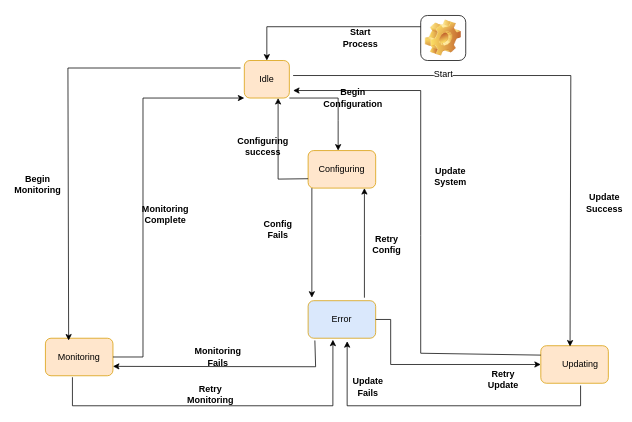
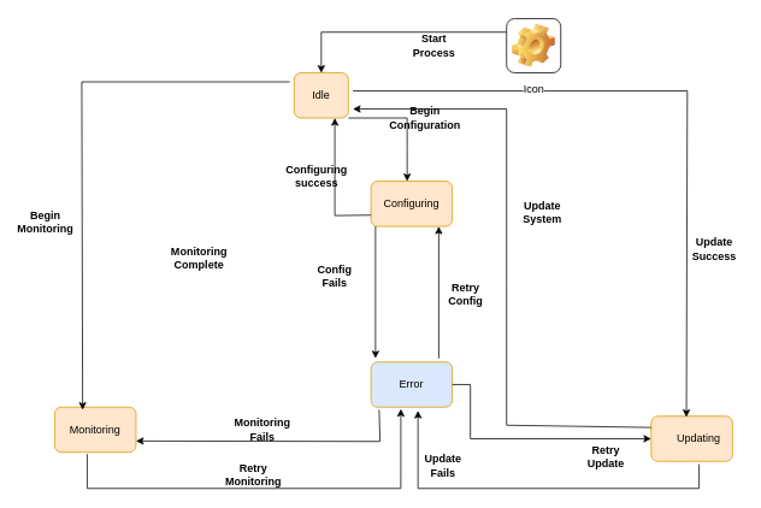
- <mxCell id="31" value="Start" style="icon;html=1;image=img/clipart/Gear_128x128.png" vertex="1" parent="1"><mxGeometry x="560" y="20" width="60" height="60" as="geometry" /></mxCell>
+ <mxCell id="31" value="Icon" style="icon;html=1;image=img/clipart/Gear_128x128.png" vertex="1" parent="1"><mxGeometry x="560" y="20" width="60" height="60" as="geometry" /></mxCell>
- <mxCell id="28" value="&lt;b&gt;Update Success&lt;/b&gt;" style="text;html=1;align=center;verticalAlign=middle;whiteSpace=wrap;rounded=0;" vertex="1" parent="1"><mxGeometry x="775" y="255" width="60" height="30" as="geometry" /></mxCell>
+ <mxCell id="28" value="&lt;b&gt;Update Success&lt;/b&gt;" style="text;html=1;align=center;verticalAlign=middle;whiteSpace=wrap;rounded=0;" vertex="1" parent="1"><mxGeometry x="760" y="260" width="60" height="30" as="geometry" /></mxCell>
- <mxCell id="10" value="" style="endArrow=classic;html=1;rounded=0;entryX=0;entryY=1;entryDx=0;entryDy=0;exitX=1;exitY=0.5;exitDx=0;exitDy=0;" edge="1" parent="1" source="4" target="2"><mxGeometry width="50" height="50" relative="1" as="geometry"><mxPoint x="325" y="310" as="sourcePoint" /><mxPoint x="440" y="230" as="targetPoint" /><Array as="points"><mxPoint x="190" y="475" /><mxPoint x="190" y="130" /></Array></mxGeometry></mxCell>
